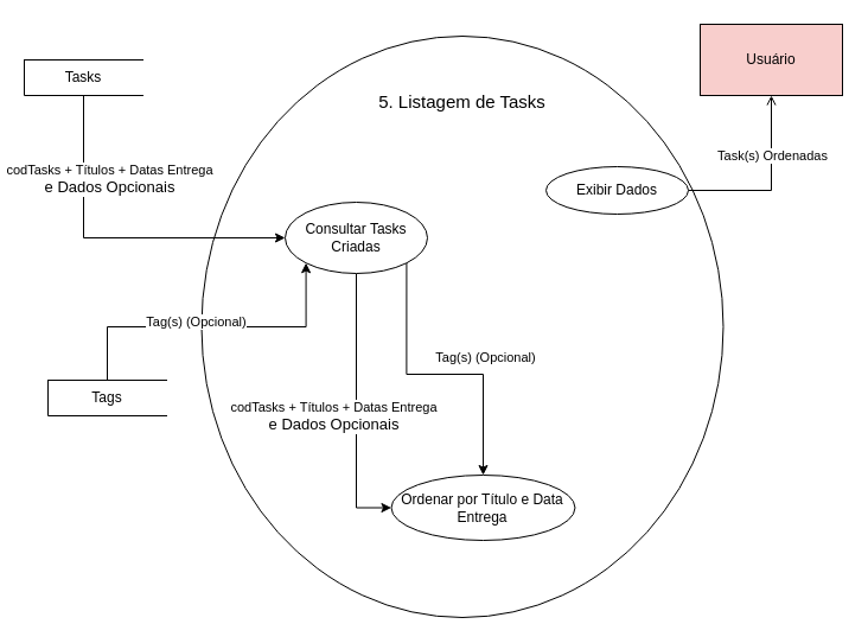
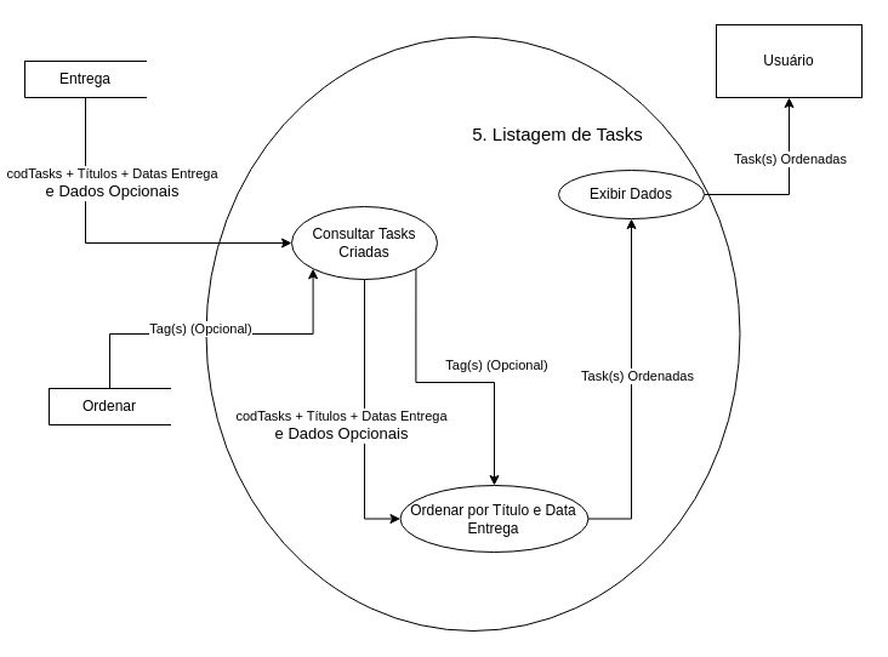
- <mxCell id="17" value="Usuário" style="rounded=0;whiteSpace=wrap;html=1;fillColor=#f8cecc;" vertex="1" parent="1"><mxGeometry x="590" y="20" width="120" height="60" as="geometry" /></mxCell>
+ <mxCell id="17" value="Usuário" style="rounded=0;whiteSpace=wrap;html=1;" vertex="1" parent="1"><mxGeometry x="590" y="20" width="120" height="60" as="geometry" /></mxCell>
- <mxCell id="10" value="Tasks" style="html=1;dashed=0;whiteSpace=wrap;shape=partialRectangle;right=0;" vertex="1" parent="1"><mxGeometry x="20" y="50" width="100" height="30" as="geometry" /></mxCell>
+ <mxCell id="10" value="Entrega" style="html=1;dashed=0;whiteSpace=wrap;shape=partialRectangle;right=0;" vertex="1" parent="1"><mxGeometry x="20" y="50" width="100" height="30" as="geometry" /></mxCell>
- <mxCell id="3" value="&lt;font style=&quot;font-size: 15px;&quot;&gt;5. Listagem de Tasks&lt;/font&gt;" style="text;html=1;strokeColor=none;fillColor=none;align=center;verticalAlign=middle;whiteSpace=wrap;rounded=0;" vertex="1" parent="1"><mxGeometry x="309.87" y="70" width="159.25" height="30" as="geometry" /></mxCell>
+ <mxCell id="3" value="&lt;font style=&quot;font-size: 15px;&quot;&gt;5. Listagem de Tasks&lt;/font&gt;" style="text;html=1;strokeColor=none;fillColor=none;align=center;verticalAlign=middle;whiteSpace=wrap;rounded=0;" vertex="1" parent="1"><mxGeometry x="379.87" y="95" width="159.25" height="30" as="geometry" /></mxCell>
- <mxCell id="18" style="edgeStyle=orthogonalEdgeStyle;rounded=0;orthogonalLoop=1;jettySize=auto;html=1;exitX=1;exitY=0.5;exitDx=0;exitDy=0;entryX=0.5;entryY=1;entryDx=0;entryDy=0;endArrow=open;" edge="1" parent="1" source="20" target="17"><mxGeometry relative="1" as="geometry" /></mxCell>
+ <mxCell id="18" style="edgeStyle=orthogonalEdgeStyle;rounded=0;orthogonalLoop=1;jettySize=auto;html=1;exitX=1;exitY=0.5;exitDx=0;exitDy=0;entryX=0.5;entryY=1;entryDx=0;entryDy=0;" edge="1" parent="1" source="20" target="17"><mxGeometry relative="1" as="geometry" /></mxCell>
+ <mxCell id="14" style="edgeStyle=orthogonalEdgeStyle;rounded=0;orthogonalLoop=1;jettySize=auto;html=1;exitX=1;exitY=0.5;exitDx=0;exitDy=0;entryX=0.5;entryY=1;entryDx=0;entryDy=0;" edge="1" parent="1" source="16" target="20"><mxGeometry relative="1" as="geometry" /></mxCell>
+ <mxCell id="15" value="Task(s) Ordenadas" style="edgeLabel;html=1;align=center;verticalAlign=middle;resizable=0;points=[];" vertex="1" connectable="0" parent="14"><mxGeometry x="0.091" y="-3" relative="1" as="geometry"><mxPoint x="1" as="offset" /></mxGeometry></mxCell>
- <mxCell id="13" value="Tags" style="html=1;dashed=0;whiteSpace=wrap;shape=partialRectangle;right=0;" vertex="1" parent="1"><mxGeometry x="40" y="320" width="100" height="30" as="geometry" /></mxCell>
+ <mxCell id="13" value="Ordenar" style="html=1;dashed=0;whiteSpace=wrap;shape=partialRectangle;right=0;" vertex="1" parent="1"><mxGeometry x="40" y="320" width="100" height="30" as="geometry" /></mxCell>
